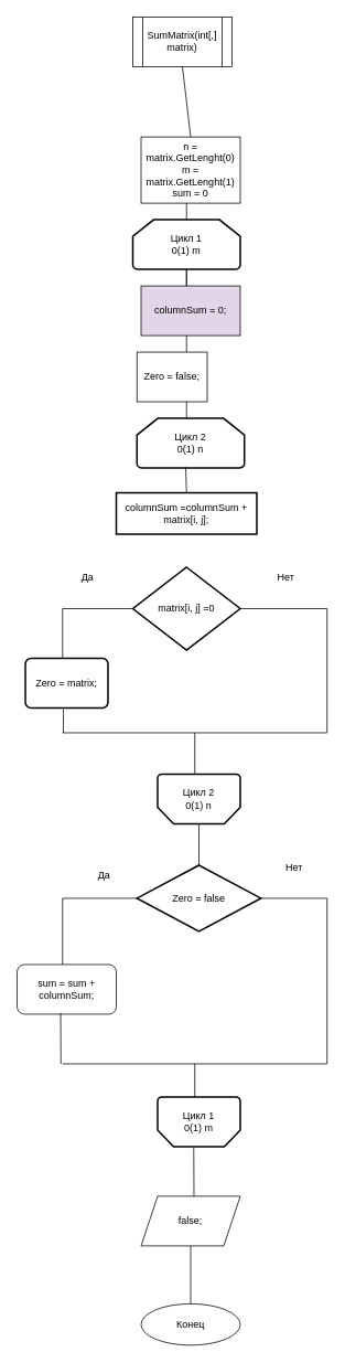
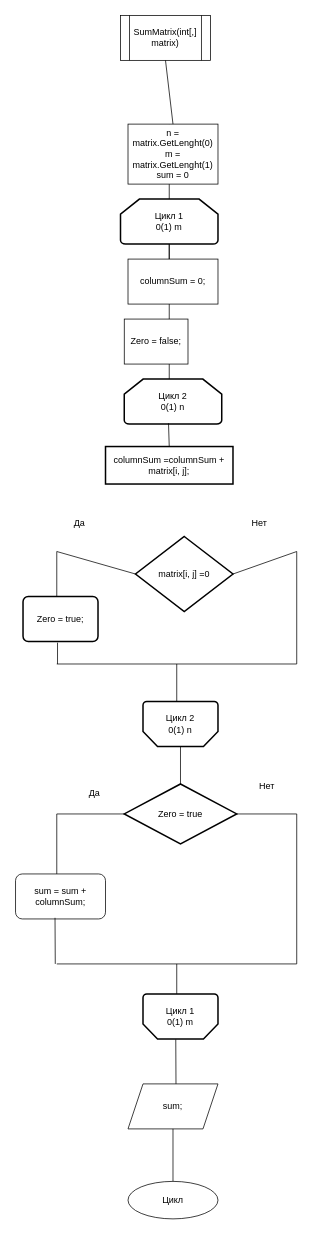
- <mxCell id="34" value="columnSum = 0;" style="rounded=0;whiteSpace=wrap;html=1;fillColor=#e1d5e7;" vertex="1" parent="1"><mxGeometry x="170" y="345" width="120" height="60" as="geometry" /></mxCell>
+ <mxCell id="34" value="columnSum = 0;" style="rounded=0;whiteSpace=wrap;html=1;" vertex="1" parent="1"><mxGeometry x="170" y="345" width="120" height="60" as="geometry" /></mxCell>
- <mxCell id="7" value="matrix[i, j] =0" style="strokeWidth=2;html=1;shape=mxgraph.flowchart.decision;whiteSpace=wrap;" parent="1" vertex="1"><mxGeometry x="160" y="685" width="130" height="100" as="geometry" /></mxCell>
+ <mxCell id="7" value="matrix[i, j] =0" style="strokeWidth=2;html=1;shape=mxgraph.flowchart.decision;whiteSpace=wrap;" parent="1" vertex="1"><mxGeometry x="180" y="715" width="130" height="100" as="geometry" /></mxCell>
- <mxCell id="10" value="Zero = matrix;" style="rounded=1;whiteSpace=wrap;html=1;absoluteArcSize=1;arcSize=14;strokeWidth=2;" parent="1" vertex="1"><mxGeometry x="30" y="795" width="100" height="60" as="geometry" /></mxCell>
+ <mxCell id="10" value="Zero = true;" style="rounded=1;whiteSpace=wrap;html=1;absoluteArcSize=1;arcSize=14;strokeWidth=2;" parent="1" vertex="1"><mxGeometry x="30" y="795" width="100" height="60" as="geometry" /></mxCell>
- <mxCell id="20" value="Zero = false" style="strokeWidth=2;html=1;shape=mxgraph.flowchart.decision;whiteSpace=wrap;" parent="1" vertex="1"><mxGeometry x="165" y="1045" width="150" height="80" as="geometry" /></mxCell>
+ <mxCell id="20" value="Zero = true" style="strokeWidth=2;html=1;shape=mxgraph.flowchart.decision;whiteSpace=wrap;" parent="1" vertex="1"><mxGeometry x="165" y="1045" width="150" height="80" as="geometry" /></mxCell>
- <mxCell id="40" value="false;" style="shape=parallelogram;perimeter=parallelogramPerimeter;whiteSpace=wrap;html=1;fixedSize=1;" vertex="1" parent="1"><mxGeometry x="170" y="1445" width="120" height="60" as="geometry" /></mxCell>
+ <mxCell id="40" value="sum;" style="shape=parallelogram;perimeter=parallelogramPerimeter;whiteSpace=wrap;html=1;fixedSize=1;" vertex="1" parent="1"><mxGeometry x="170" y="1445" width="120" height="60" as="geometry" /></mxCell>
- <mxCell id="42" value="Конец" style="ellipse;whiteSpace=wrap;html=1;" vertex="1" parent="1"><mxGeometry x="170" y="1575" width="120" height="50" as="geometry" /></mxCell>
+ <mxCell id="42" value="Цикл" style="ellipse;whiteSpace=wrap;html=1;" vertex="1" parent="1"><mxGeometry x="170" y="1575" width="120" height="50" as="geometry" /></mxCell>
